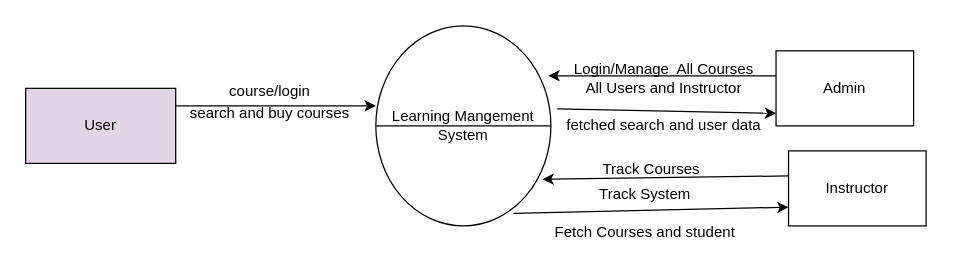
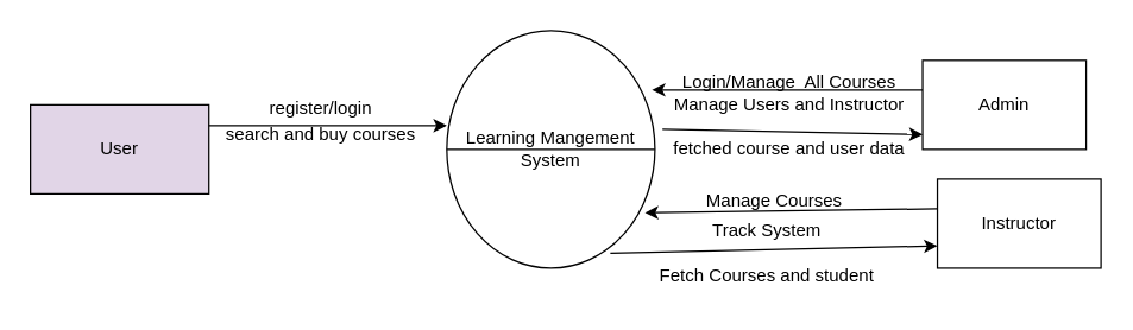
- <mxCell id="7" value="All Users and Instructor" style="text;html=1;align=center;verticalAlign=middle;resizable=0;points=[];autosize=1;strokeColor=none;fillColor=none;" vertex="1" parent="1"><mxGeometry x="440" y="55" width="180" height="30" as="geometry" /></mxCell>
+ <mxCell id="7" value="Manage Users and Instructor" style="text;html=1;align=center;verticalAlign=middle;resizable=0;points=[];autosize=1;strokeColor=none;fillColor=none;" vertex="1" parent="1"><mxGeometry x="440" y="55" width="180" height="30" as="geometry" /></mxCell>
- <mxCell id="17" value="course/login" style="text;html=1;align=center;verticalAlign=middle;resizable=0;points=[];autosize=1;strokeColor=none;fillColor=none;" vertex="1" parent="1"><mxGeometry x="170" y="58" width="90" height="30" as="geometry" /></mxCell>
+ <mxCell id="17" value="register/login" style="text;html=1;align=center;verticalAlign=middle;resizable=0;points=[];autosize=1;strokeColor=none;fillColor=none;" vertex="1" parent="1"><mxGeometry x="170" y="58" width="90" height="30" as="geometry" /></mxCell>
- <mxCell id="9" value="fetched search and user data" style="text;html=1;align=center;verticalAlign=middle;resizable=0;points=[];autosize=1;strokeColor=none;fillColor=none;" vertex="1" parent="1"><mxGeometry x="440" y="85" width="180" height="30" as="geometry" /></mxCell>
+ <mxCell id="9" value="fetched course and user data" style="text;html=1;align=center;verticalAlign=middle;resizable=0;points=[];autosize=1;strokeColor=none;fillColor=none;" vertex="1" parent="1"><mxGeometry x="440" y="85" width="180" height="30" as="geometry" /></mxCell>
- <mxCell id="12" value="Track Courses" style="text;html=1;align=center;verticalAlign=middle;resizable=0;points=[];autosize=1;strokeColor=none;fillColor=none;" vertex="1" parent="1"><mxGeometry x="465" y="120" width="110" height="30" as="geometry" /></mxCell>
+ <mxCell id="12" value="Manage Courses" style="text;html=1;align=center;verticalAlign=middle;resizable=0;points=[];autosize=1;strokeColor=none;fillColor=none;" vertex="1" parent="1"><mxGeometry x="465" y="120" width="110" height="30" as="geometry" /></mxCell>
